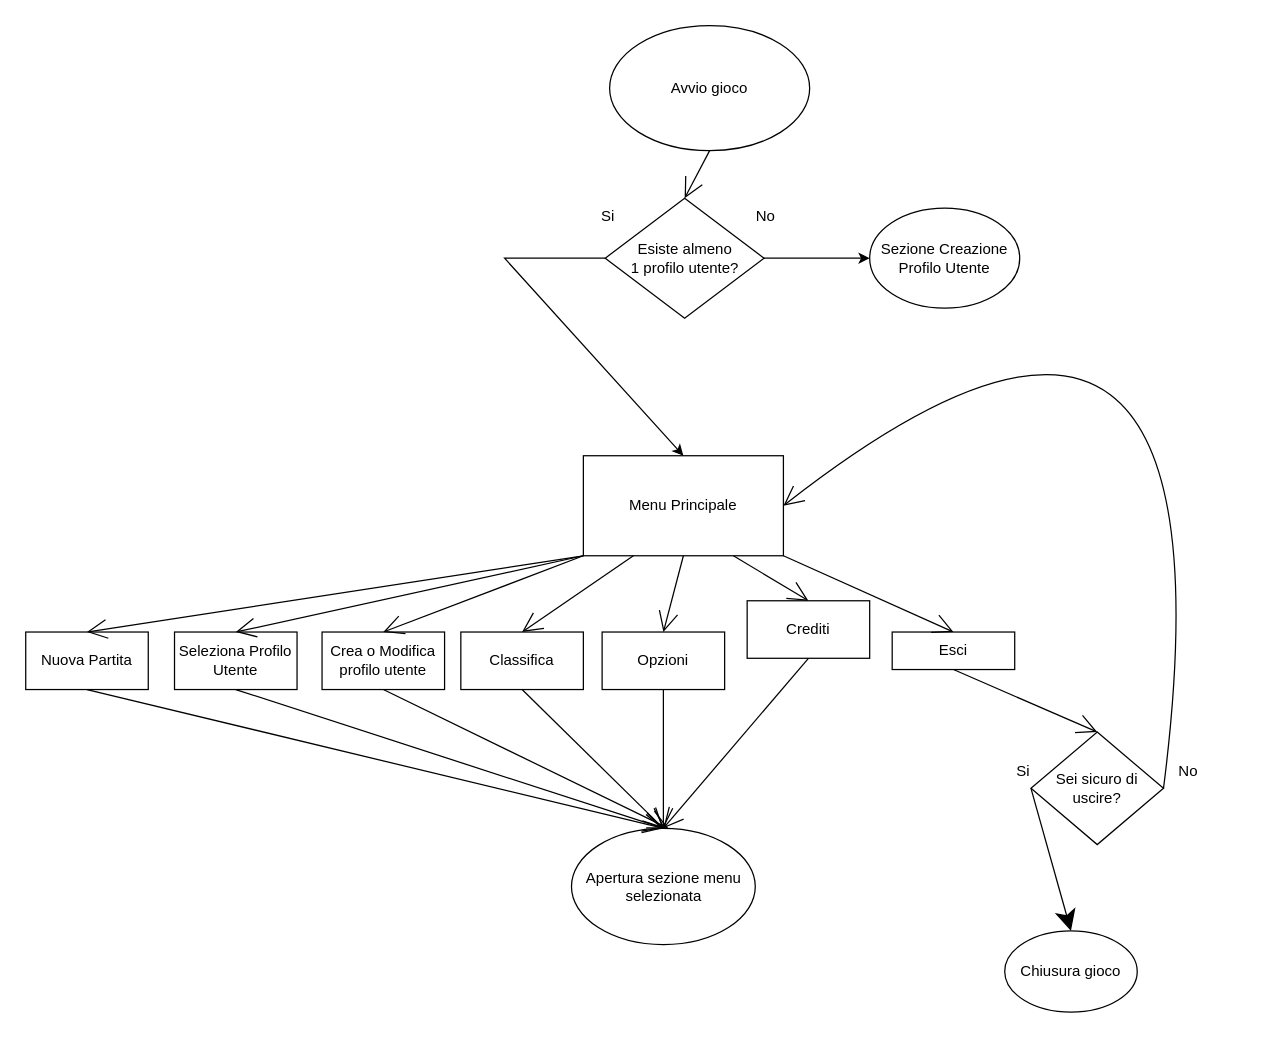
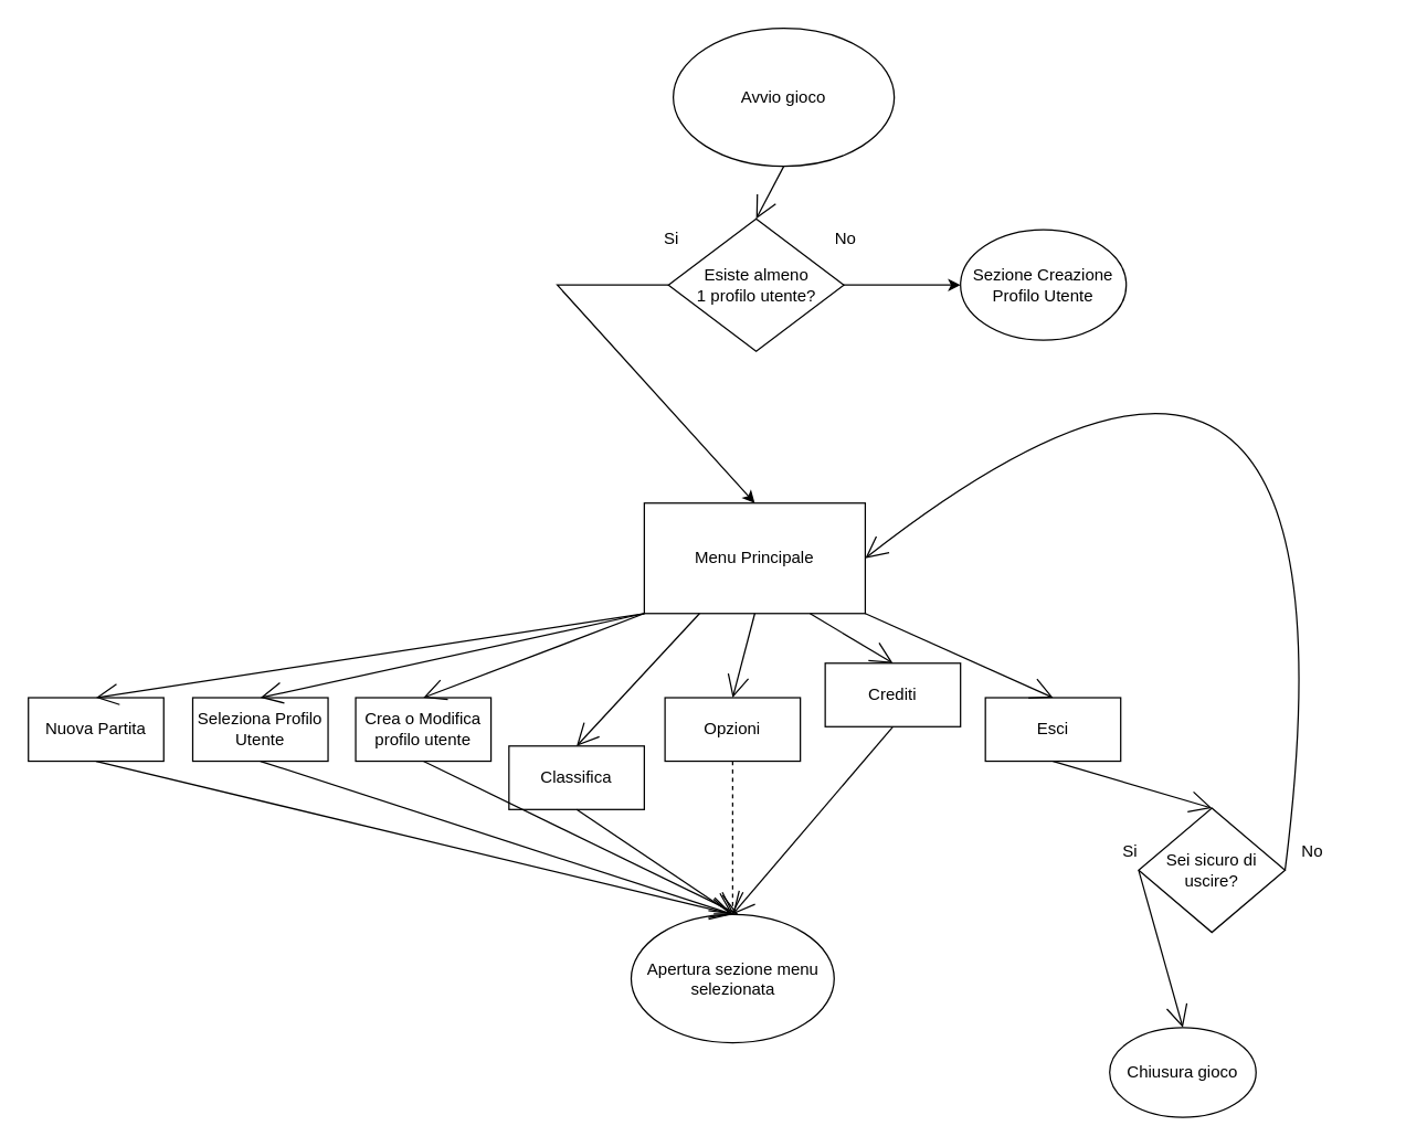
- <mxCell id="5" value="Esci" style="rounded=0;whiteSpace=wrap;html=1;hachureGap=4;" parent="1" vertex="1"><mxGeometry x="713" y="505" width="98" height="30" as="geometry" /></mxCell>
+ <mxCell id="5" value="Esci" style="rounded=0;whiteSpace=wrap;html=1;hachureGap=4;" parent="1" vertex="1"><mxGeometry x="713" y="505" width="98" height="46" as="geometry" /></mxCell>
- <mxCell id="14" value="Classifica" style="rounded=0;whiteSpace=wrap;html=1;hachureGap=4;" parent="1" vertex="1"><mxGeometry x="368" y="505" width="98" height="46" as="geometry" /></mxCell>
+ <mxCell id="14" value="Classifica" style="rounded=0;whiteSpace=wrap;html=1;hachureGap=4;" parent="1" vertex="1"><mxGeometry x="368" y="540" width="98" height="46" as="geometry" /></mxCell>
- <mxCell id="24" value="" style="edgeStyle=none;orthogonalLoop=1;jettySize=auto;html=1;rounded=0;endArrow=open;startSize=14;endSize=14;sourcePerimeterSpacing=8;targetPerimeterSpacing=8;curved=1;exitX=0.5;exitY=1;exitDx=0;exitDy=0;entryX=0.5;entryY=0;entryDx=0;entryDy=0;" parent="1" source="16" target="21" edge="1"><mxGeometry width="120" relative="1" as="geometry"><mxPoint x="495" y="384" as="sourcePoint" /><mxPoint x="615" y="384" as="targetPoint" /><Array as="points" /></mxGeometry></mxCell>
+ <mxCell id="24" value="" style="edgeStyle=none;orthogonalLoop=1;jettySize=auto;html=1;rounded=0;endArrow=open;startSize=14;endSize=14;sourcePerimeterSpacing=8;targetPerimeterSpacing=8;curved=1;exitX=0.5;exitY=1;exitDx=0;exitDy=0;entryX=0.5;entryY=0;entryDx=0;entryDy=0;dashed=1;" parent="1" source="16" target="21" edge="1"><mxGeometry width="120" relative="1" as="geometry"><mxPoint x="495" y="384" as="sourcePoint" /><mxPoint x="615" y="384" as="targetPoint" /><Array as="points" /></mxGeometry></mxCell>
- <mxCell id="11" value="" style="edgeStyle=none;orthogonalLoop=1;jettySize=auto;html=1;rounded=0;endArrow=classic;startSize=14;endSize=14;sourcePerimeterSpacing=8;targetPerimeterSpacing=8;curved=1;entryX=0.5;entryY=0;entryDx=0;entryDy=0;exitX=0;exitY=0.5;exitDx=0;exitDy=0;" parent="1" source="7" target="10" edge="1"><mxGeometry width="120" relative="1" as="geometry"><mxPoint x="814" y="660" as="sourcePoint" /><mxPoint x="864" y="740" as="targetPoint" /><Array as="points" /></mxGeometry></mxCell>
+ <mxCell id="11" value="" style="edgeStyle=none;orthogonalLoop=1;jettySize=auto;html=1;rounded=0;endArrow=open;startSize=14;endSize=14;sourcePerimeterSpacing=8;targetPerimeterSpacing=8;curved=1;entryX=0.5;entryY=0;entryDx=0;entryDy=0;exitX=0;exitY=0.5;exitDx=0;exitDy=0;" parent="1" source="7" target="10" edge="1"><mxGeometry width="120" relative="1" as="geometry"><mxPoint x="814" y="660" as="sourcePoint" /><mxPoint x="864" y="740" as="targetPoint" /><Array as="points" /></mxGeometry></mxCell>
